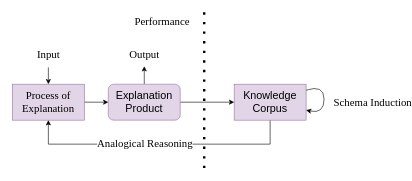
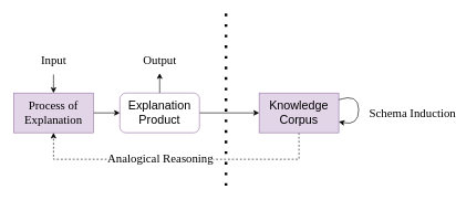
- <mxCell id="11" value="&lt;font style=&quot;font-size: 18px;&quot; face=&quot;Tahoma&quot;&gt;Performance&lt;/font&gt;" style="text;html=1;align=center;verticalAlign=middle;whiteSpace=wrap;rounded=0;" vertex="1" parent="1"><mxGeometry x="240" y="20" width="60" height="30" as="geometry" /></mxCell>
- <mxCell id="9" value="&lt;span style=&quot;color: rgb(0, 0, 0); font-family: Helvetica; font-size: 18px; font-style: normal; font-variant-ligatures: normal; font-variant-caps: normal; font-weight: 400; letter-spacing: normal; orphans: 2; text-align: center; text-indent: 0px; text-transform: none; widows: 2; word-spacing: 0px; -webkit-text-stroke-width: 0px; white-space: normal; text-decoration-thickness: initial; text-decoration-style: initial; text-decoration-color: initial; float: none; display: inline !important;&quot;&gt;Explanation Product&lt;/span&gt;" style="whiteSpace=wrap;html=1;fontSize=18;fillColor=#e1d5e7;strokeColor=#9673a6;rounded=1;" vertex="1" parent="1"><mxGeometry x="180" y="140" width="120" height="60" as="geometry" /></mxCell>
+ <mxCell id="9" value="&lt;span style=&quot;color: rgb(0, 0, 0); font-family: Helvetica; font-size: 18px; font-style: normal; font-variant-ligatures: normal; font-variant-caps: normal; font-weight: 400; letter-spacing: normal; orphans: 2; text-align: center; text-indent: 0px; text-transform: none; widows: 2; word-spacing: 0px; -webkit-text-stroke-width: 0px; white-space: normal; text-decoration-thickness: initial; text-decoration-style: initial; text-decoration-color: initial; float: none; display: inline !important;&quot;&gt;Explanation Product&lt;/span&gt;" style="whiteSpace=wrap;html=1;fontSize=18;fillColor=#ffffff;strokeColor=#9673a6;rounded=1;" vertex="1" parent="1"><mxGeometry x="180" y="140" width="120" height="60" as="geometry" /></mxCell>
- <mxCell id="4" style="edgeStyle=orthogonalEdgeStyle;rounded=0;orthogonalLoop=1;jettySize=auto;html=1;" edge="1" parent="1" source="6" target="3"><mxGeometry relative="1" as="geometry"><Array as="points"><mxPoint x="450" y="240" /><mxPoint x="80" y="240" /></Array></mxGeometry></mxCell>
+ <mxCell id="4" style="edgeStyle=orthogonalEdgeStyle;rounded=0;orthogonalLoop=1;jettySize=auto;html=1;dashed=1;" edge="1" parent="1" source="6" target="3"><mxGeometry relative="1" as="geometry"><Array as="points"><mxPoint x="450" y="240" /><mxPoint x="80" y="240" /></Array></mxGeometry></mxCell>
